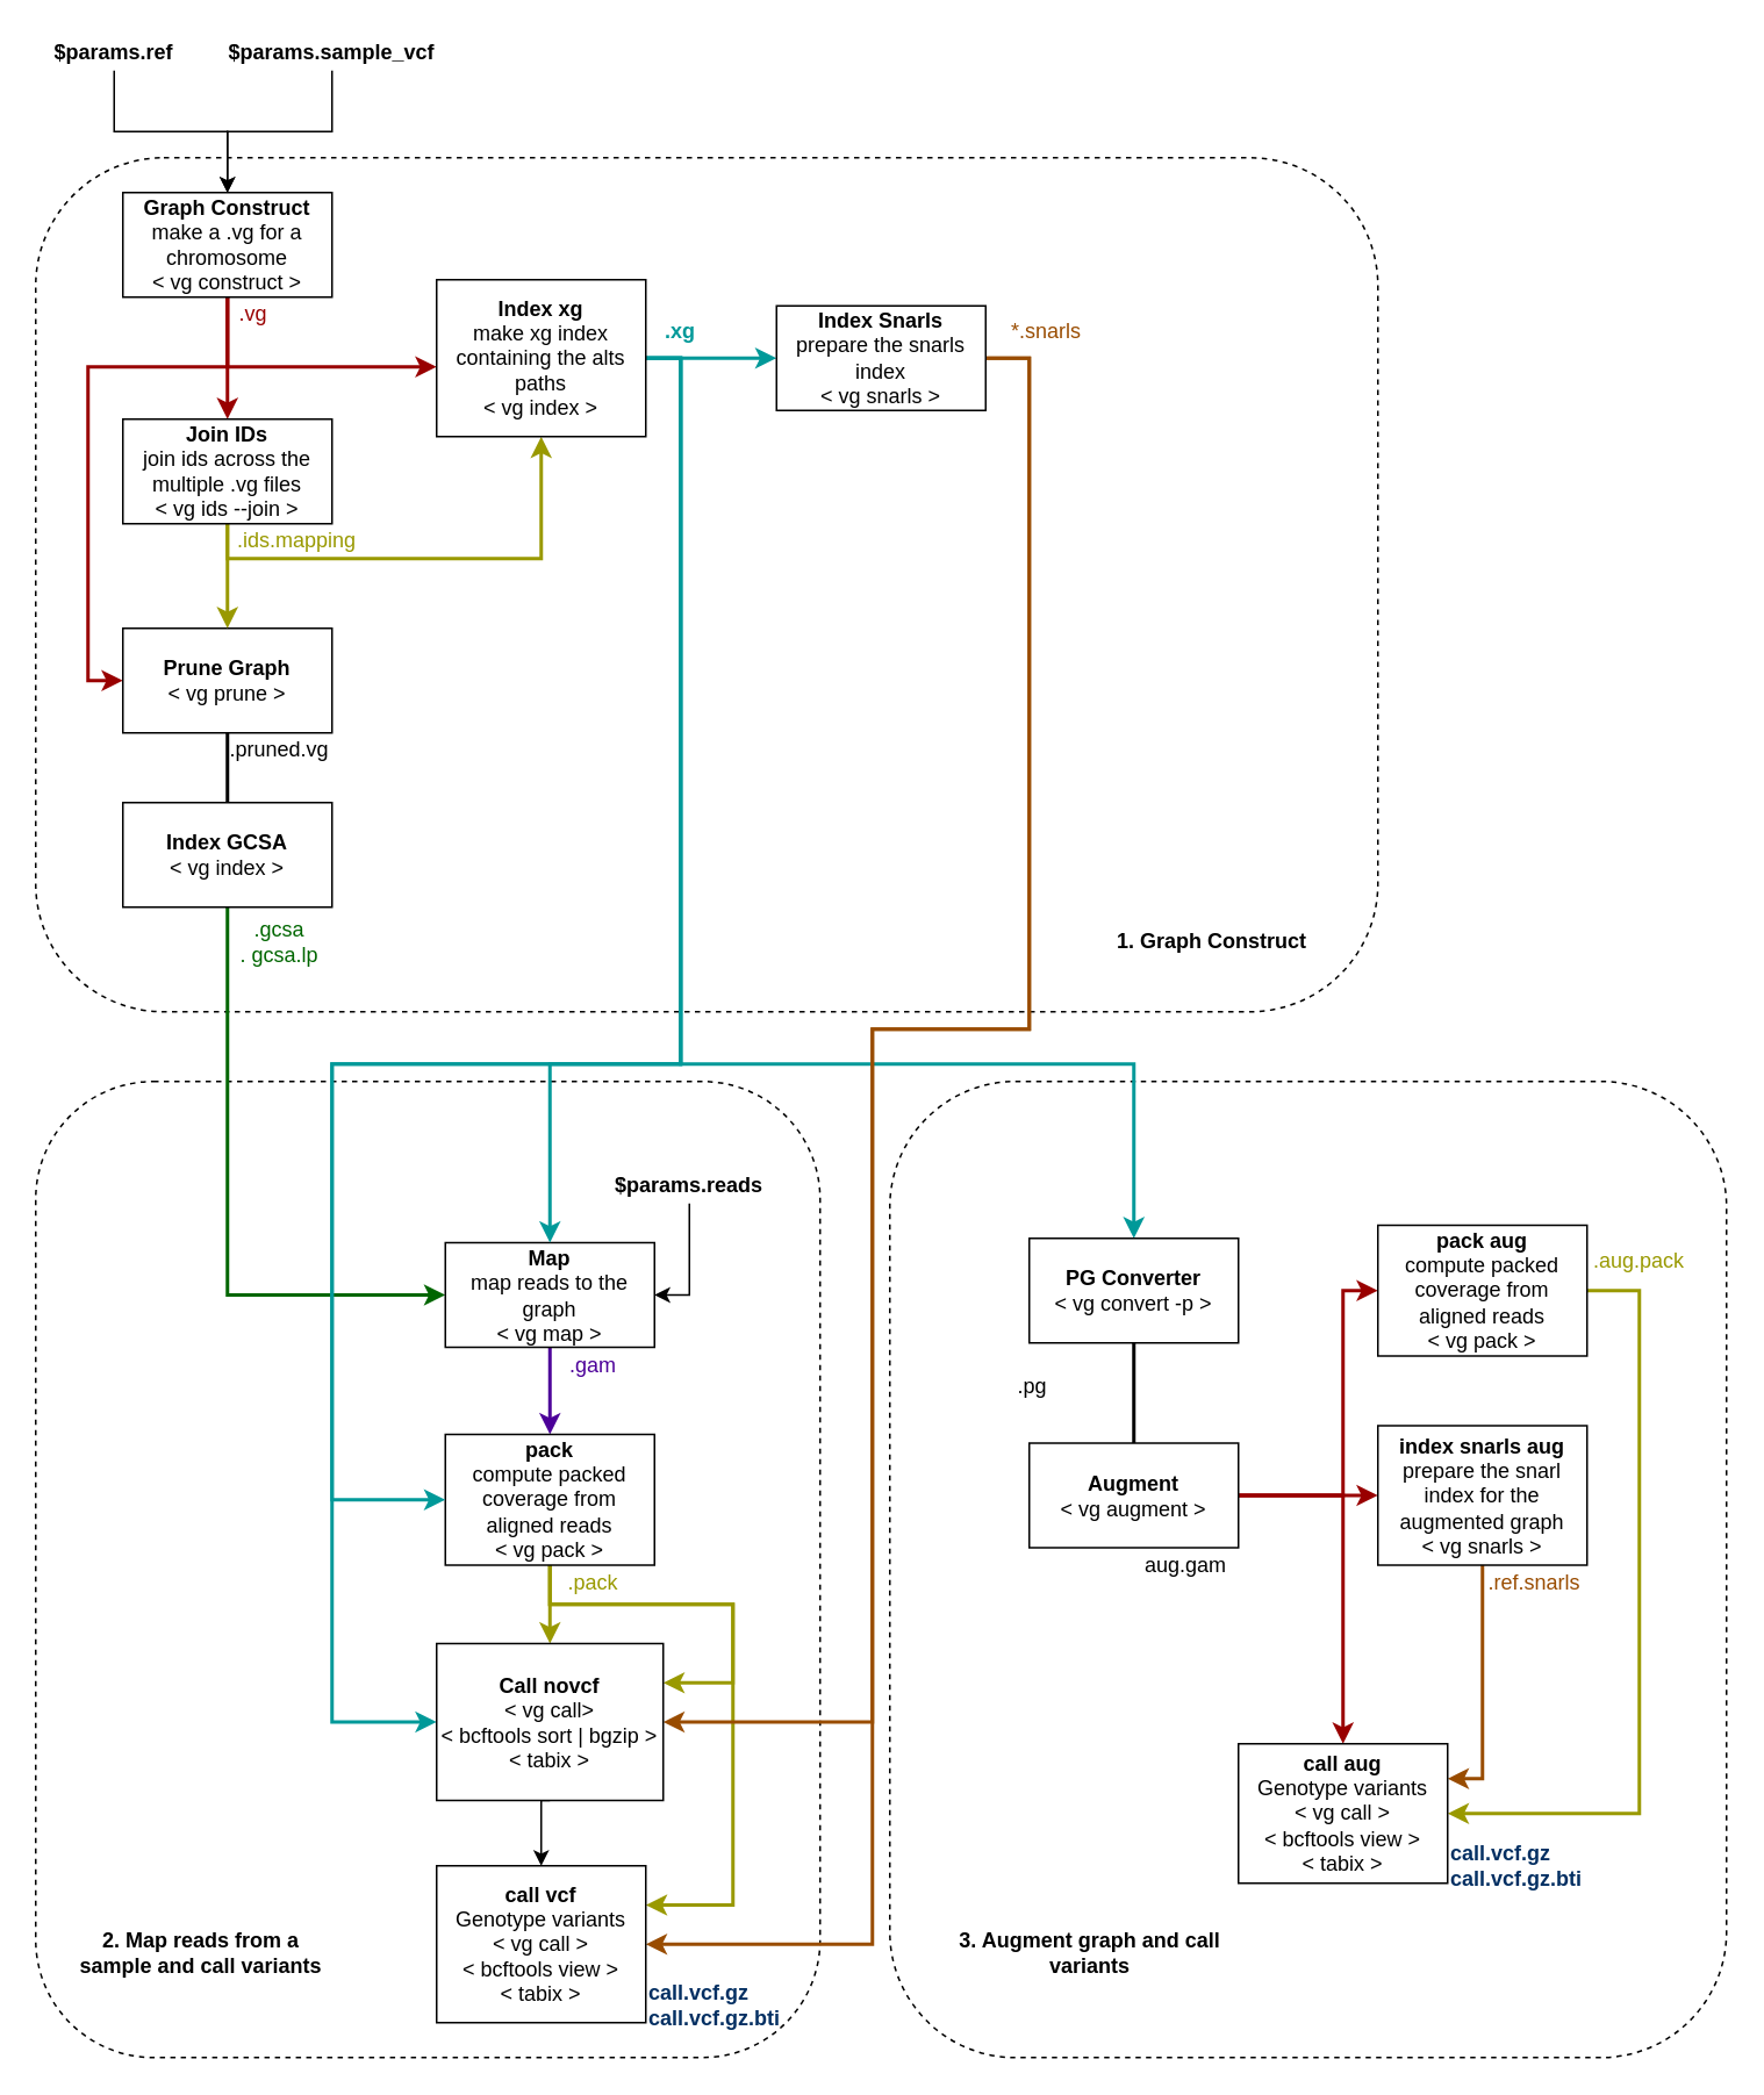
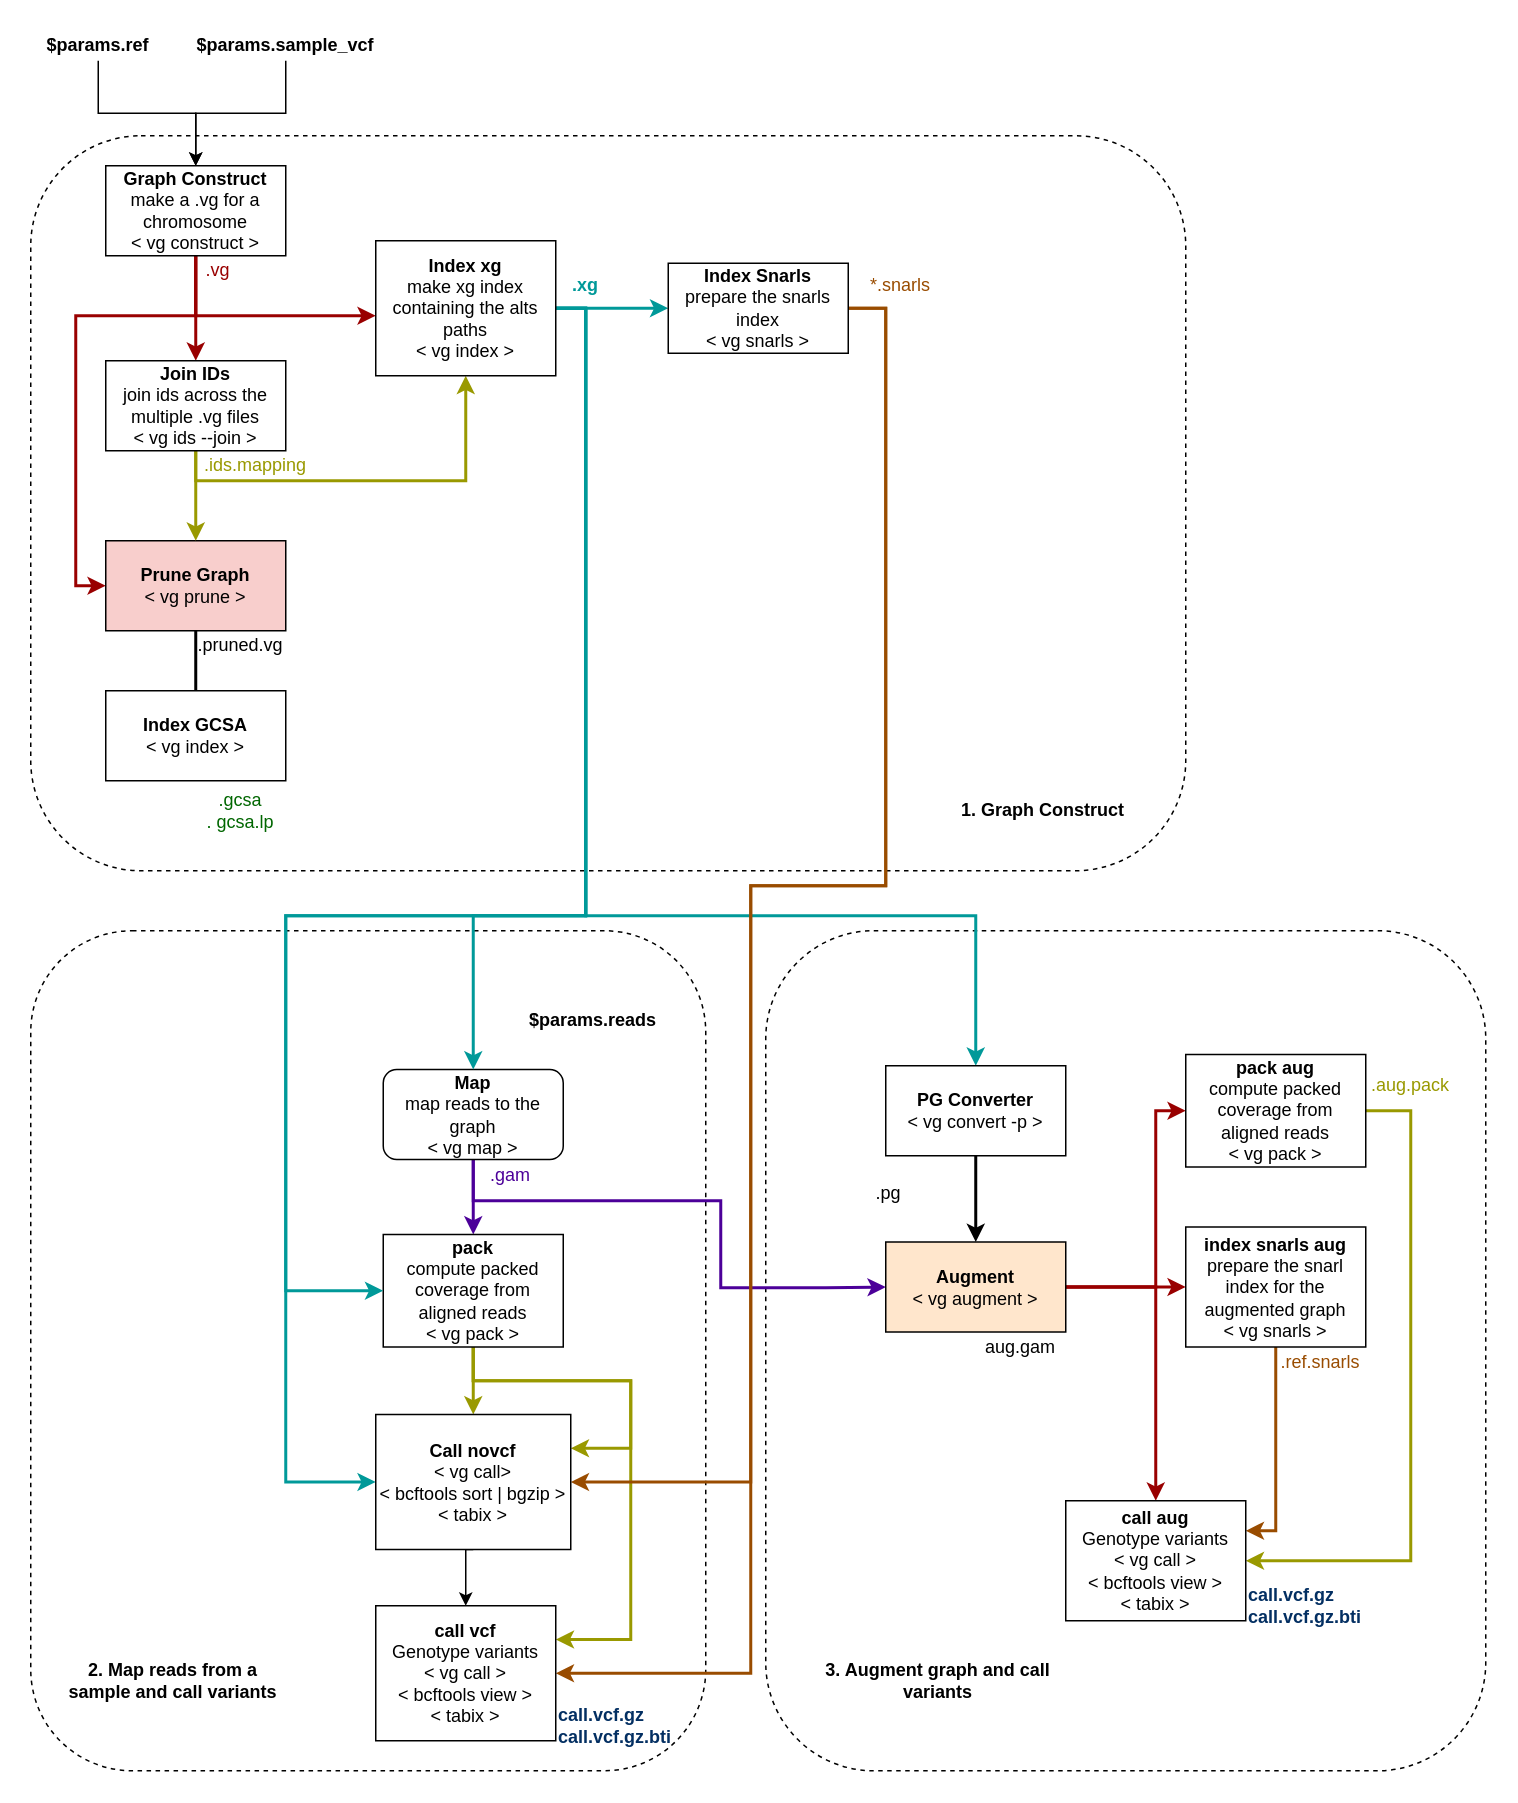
- <mxCell id="14" value="&lt;b&gt;Prune Graph&lt;/b&gt;&lt;br&gt;&amp;lt; vg prune &amp;gt;" style="rounded=0;whiteSpace=wrap;html=1;" vertex="1" parent="1"><mxGeometry x="70" y="360" width="120" height="60" as="geometry" /></mxCell>
+ <mxCell id="14" value="&lt;b&gt;Prune Graph&lt;/b&gt;&lt;br&gt;&amp;lt; vg prune &amp;gt;" style="rounded=0;whiteSpace=wrap;html=1;fillColor=#f8cecc;" vertex="1" parent="1"><mxGeometry x="70" y="360" width="120" height="60" as="geometry" /></mxCell>
- <mxCell id="16" style="edgeStyle=orthogonalEdgeStyle;rounded=0;orthogonalLoop=1;jettySize=auto;html=1;exitX=0.5;exitY=1;exitDx=0;exitDy=0;entryX=0;entryY=0.5;entryDx=0;entryDy=0;strokeColor=#006600;fontColor=#006600;strokeWidth=2;" edge="1" parent="1" source="17" target="20"><mxGeometry relative="1" as="geometry" /></mxCell>
- <mxCell id="67" style="edgeStyle=orthogonalEdgeStyle;rounded=0;orthogonalLoop=1;jettySize=auto;html=1;exitX=0.5;exitY=1;exitDx=0;exitDy=0;entryX=1;entryY=0.5;entryDx=0;entryDy=0;strokeWidth=1;" edge="1" parent="1" source="68" target="20"><mxGeometry relative="1" as="geometry" /></mxCell>
- <mxCell id="20" value="&lt;b&gt;Map&lt;/b&gt;&lt;br&gt;map reads to the graph&lt;br&gt;&amp;lt; vg map &amp;gt;" style="rounded=0;whiteSpace=wrap;html=1;" vertex="1" parent="1"><mxGeometry x="255" y="712.5" width="120" height="60" as="geometry" /></mxCell>
+ <mxCell id="20" value="&lt;b&gt;Map&lt;/b&gt;&lt;br&gt;map reads to the graph&lt;br&gt;&amp;lt; vg map &amp;gt;" style="whiteSpace=wrap;html=1;rounded=1;" vertex="1" parent="1"><mxGeometry x="255" y="712.5" width="120" height="60" as="geometry" /></mxCell>
+ <mxCell id="19" style="edgeStyle=orthogonalEdgeStyle;rounded=0;orthogonalLoop=1;jettySize=auto;html=1;exitX=0.5;exitY=1;exitDx=0;exitDy=0;entryX=0;entryY=0.5;entryDx=0;entryDy=0;strokeColor=#4C0099;strokeWidth=2;fontColor=#4C0099;" edge="1" parent="1" source="20" target="56"><mxGeometry relative="1" as="geometry"><Array as="points"><mxPoint x="315" y="800" /><mxPoint x="480" y="800" /><mxPoint x="480" y="858" /><mxPoint x="550" y="858" /></Array></mxGeometry></mxCell>
- <mxCell id="50" style="edgeStyle=orthogonalEdgeStyle;rounded=0;orthogonalLoop=1;jettySize=auto;html=1;exitX=0.5;exitY=1;exitDx=0;exitDy=0;strokeWidth=2;endArrow=none;" edge="1" parent="1" source="51" target="56"><mxGeometry relative="1" as="geometry" /></mxCell>
+ <mxCell id="50" style="edgeStyle=orthogonalEdgeStyle;rounded=0;orthogonalLoop=1;jettySize=auto;html=1;exitX=0.5;exitY=1;exitDx=0;exitDy=0;strokeWidth=2;" edge="1" parent="1" source="51" target="56"><mxGeometry relative="1" as="geometry" /></mxCell>
- <mxCell id="56" value="&lt;b&gt;Augment&lt;br&gt;&lt;/b&gt;&amp;lt; vg augment &amp;gt;" style="rounded=0;whiteSpace=wrap;html=1;" vertex="1" parent="1"><mxGeometry x="590" y="827.5" width="120" height="60" as="geometry" /></mxCell>
+ <mxCell id="56" value="&lt;b&gt;Augment&lt;br&gt;&lt;/b&gt;&amp;lt; vg augment &amp;gt;" style="rounded=0;whiteSpace=wrap;html=1;fillColor=#ffe6cc;" vertex="1" parent="1"><mxGeometry x="590" y="827.5" width="120" height="60" as="geometry" /></mxCell>
- <mxCell id="46" value=".pack" style="text;html=1;strokeColor=none;fillColor=none;align=center;verticalAlign=middle;whiteSpace=wrap;rounded=0;fontColor=#999900;" vertex="1" parent="1"><mxGeometry x="320" y="897.5" width="40" height="20" as="geometry" /></mxCell>
